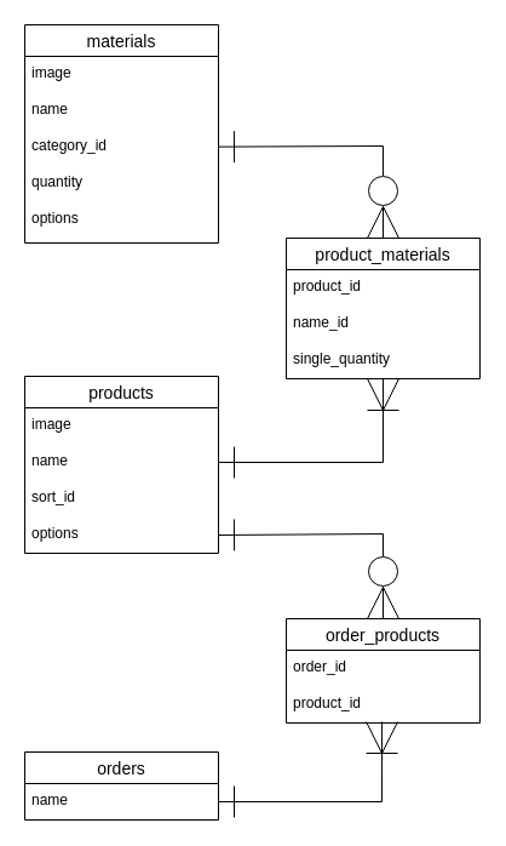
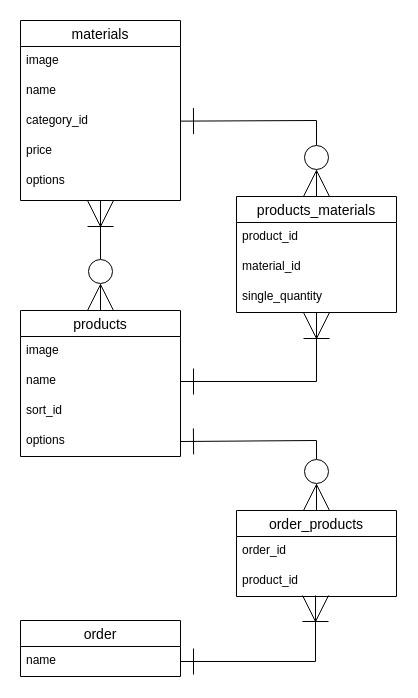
- <mxCell id="7" value="quantity" style="text;strokeColor=none;fillColor=none;spacingLeft=4;spacingRight=4;overflow=hidden;rotatable=0;points=[[0,0.5],[1,0.5]];portConstraint=eastwest;fontSize=12;" parent="3" vertex="1"><mxGeometry y="116" width="160" height="30" as="geometry" /></mxCell>
+ <mxCell id="7" value="price" style="text;strokeColor=none;fillColor=none;spacingLeft=4;spacingRight=4;overflow=hidden;rotatable=0;points=[[0,0.5],[1,0.5]];portConstraint=eastwest;fontSize=12;" parent="3" vertex="1"><mxGeometry y="116" width="160" height="30" as="geometry" /></mxCell>
- <mxCell id="15" value="product_materials" style="swimlane;fontStyle=0;childLayout=stackLayout;horizontal=1;startSize=26;horizontalStack=0;resizeParent=1;resizeParentMax=0;resizeLast=0;collapsible=1;marginBottom=0;align=center;fontSize=14;" parent="1" vertex="1"><mxGeometry x="236" y="196" width="160" height="116" as="geometry" /></mxCell>
+ <mxCell id="15" value="products_materials" style="swimlane;fontStyle=0;childLayout=stackLayout;horizontal=1;startSize=26;horizontalStack=0;resizeParent=1;resizeParentMax=0;resizeLast=0;collapsible=1;marginBottom=0;align=center;fontSize=14;" parent="1" vertex="1"><mxGeometry x="236" y="196" width="160" height="116" as="geometry" /></mxCell>
+ <mxCell id="2" style="edgeStyle=none;rounded=0;html=1;entryX=0.5;entryY=0;entryDx=0;entryDy=0;startArrow=ERoneToMany;startFill=0;endArrow=ERzeroToMany;endFill=0;startSize=24;endSize=24;" parent="1" source="3" target="9" edge="1"><mxGeometry relative="1" as="geometry" /></mxCell>
- <mxCell id="17" value="name_id" style="text;strokeColor=none;fillColor=none;spacingLeft=4;spacingRight=4;overflow=hidden;rotatable=0;points=[[0,0.5],[1,0.5]];portConstraint=eastwest;fontSize=12;" parent="15" vertex="1"><mxGeometry y="56" width="160" height="30" as="geometry" /></mxCell>
+ <mxCell id="17" value="material_id" style="text;strokeColor=none;fillColor=none;spacingLeft=4;spacingRight=4;overflow=hidden;rotatable=0;points=[[0,0.5],[1,0.5]];portConstraint=eastwest;fontSize=12;" parent="15" vertex="1"><mxGeometry y="56" width="160" height="30" as="geometry" /></mxCell>
- <mxCell id="19" value="orders" style="swimlane;fontStyle=0;childLayout=stackLayout;horizontal=1;startSize=26;horizontalStack=0;resizeParent=1;resizeParentMax=0;resizeLast=0;collapsible=1;marginBottom=0;align=center;fontSize=14;" parent="1" vertex="1"><mxGeometry x="20" y="620" width="160" height="56" as="geometry" /></mxCell>
+ <mxCell id="19" value="order" style="swimlane;fontStyle=0;childLayout=stackLayout;horizontal=1;startSize=26;horizontalStack=0;resizeParent=1;resizeParentMax=0;resizeLast=0;collapsible=1;marginBottom=0;align=center;fontSize=14;" parent="1" vertex="1"><mxGeometry x="20" y="620" width="160" height="56" as="geometry" /></mxCell>
